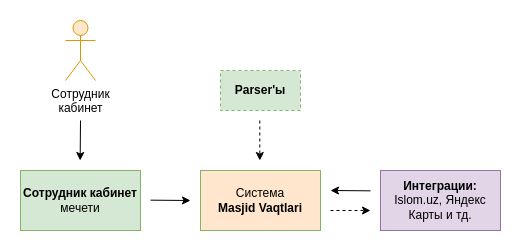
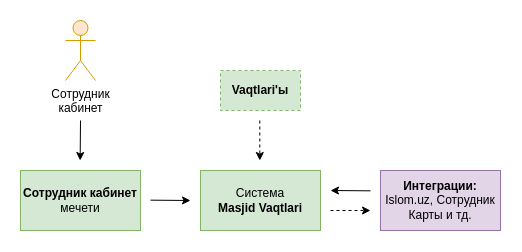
- <mxCell id="9" value="Parser'ы" style="rounded=0;whiteSpace=wrap;html=1;fillColor=#d5e8d4;strokeColor=#82b366;fontStyle=1;dashed=1;" vertex="1" parent="1"><mxGeometry x="220" y="70" width="80" height="40" as="geometry" /></mxCell>
+ <mxCell id="9" value="Vaqtlari'ы" style="rounded=0;whiteSpace=wrap;html=1;fillColor=#d5e8d4;strokeColor=#82b366;fontStyle=1;dashed=1;" vertex="1" parent="1"><mxGeometry x="220" y="70" width="80" height="40" as="geometry" /></mxCell>
- <mxCell id="4" value="Система&lt;div&gt;&lt;b&gt;Masjid Vaqtlari&lt;/b&gt;&lt;/div&gt;" style="rounded=0;whiteSpace=wrap;html=1;fillColor=#ffe6cc;strokeColor=#82b366;" vertex="1" parent="1"><mxGeometry x="200" y="170" width="120" height="60" as="geometry" /></mxCell>
+ <mxCell id="4" value="Система&lt;div&gt;&lt;b&gt;Masjid Vaqtlari&lt;/b&gt;&lt;/div&gt;" style="rounded=0;whiteSpace=wrap;html=1;fillColor=#d5e8d4;strokeColor=#82b366;" vertex="1" parent="1"><mxGeometry x="200" y="170" width="120" height="60" as="geometry" /></mxCell>
- <mxCell id="5" value="&lt;b&gt;Интеграции:&lt;/b&gt;&lt;div&gt;Islom.uz, Яндекс Карты и тд.&lt;/div&gt;" style="rounded=0;whiteSpace=wrap;html=1;fillColor=#e1d5e7;strokeColor=#9673a6;" vertex="1" parent="1"><mxGeometry x="380" y="170" width="120" height="60" as="geometry" /></mxCell>
+ <mxCell id="5" value="&lt;b&gt;Интеграции:&lt;/b&gt;&lt;div&gt;Islom.uz, Сотрудник Карты и тд.&lt;/div&gt;" style="rounded=0;whiteSpace=wrap;html=1;fillColor=#e1d5e7;strokeColor=#9673a6;" vertex="1" parent="1"><mxGeometry x="380" y="170" width="120" height="60" as="geometry" /></mxCell>
